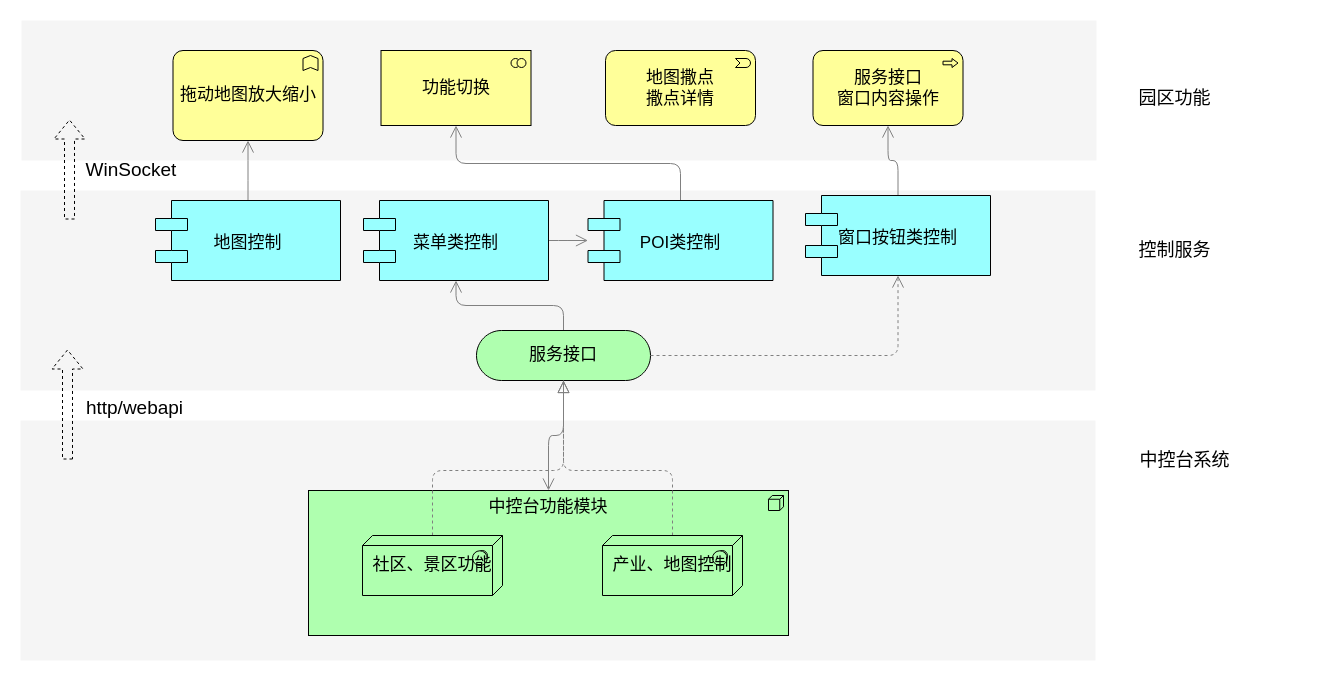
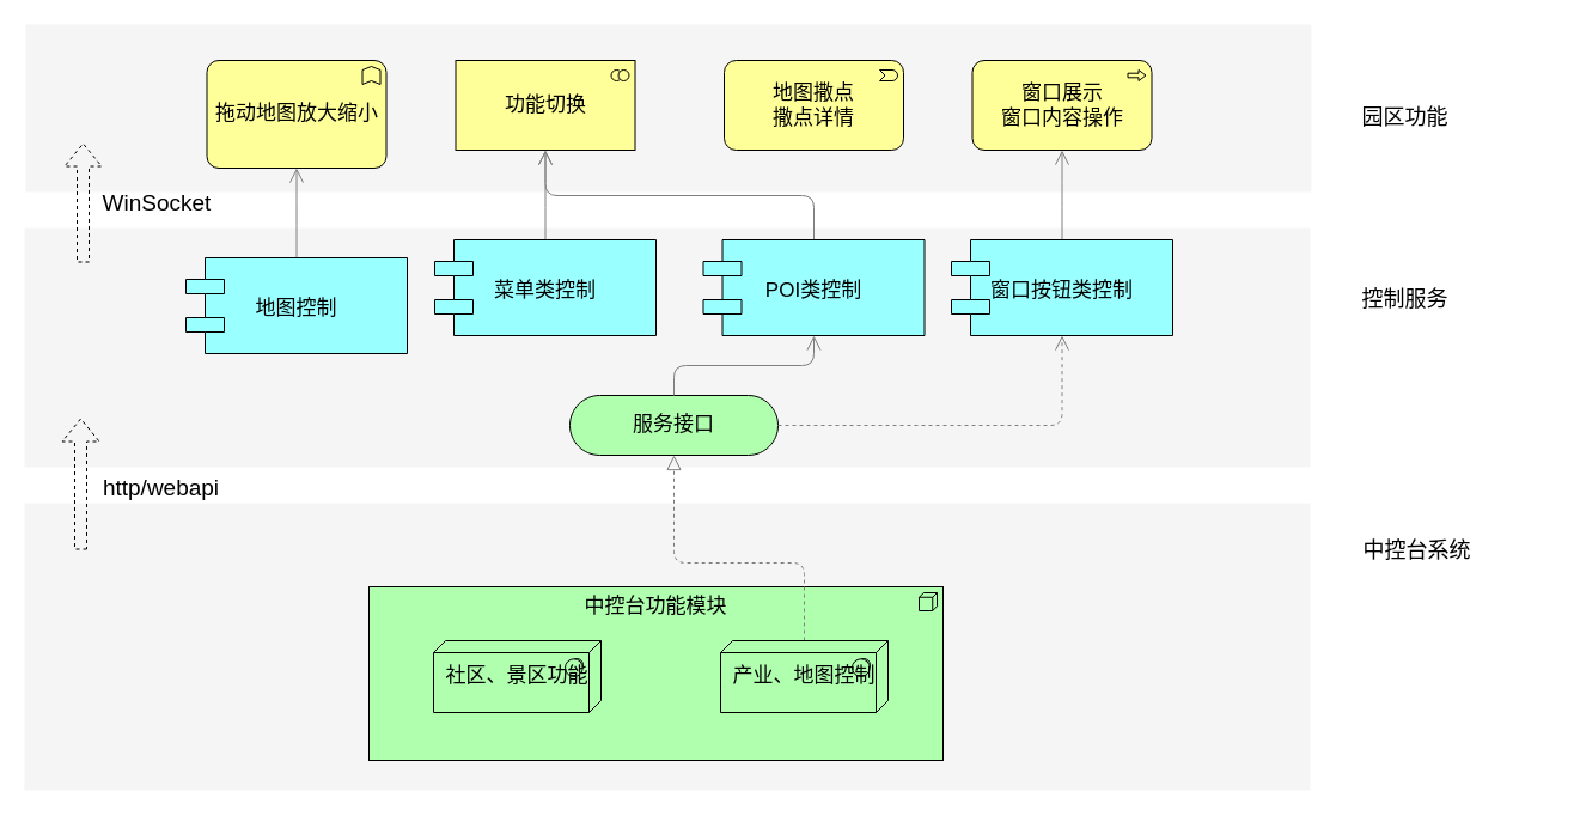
- <mxCell id="25" value="服务接口&lt;br style=&quot;font-size: 17px&quot;&gt;窗口内容操作&lt;br style=&quot;font-size: 17px&quot;&gt;" style="html=1;whiteSpace=wrap;fillColor=#ffff99;strokeColor=#000000;shape=mxgraph.archimate3.application;appType=proc;archiType=rounded;fontSize=17;" parent="1" vertex="1"><mxGeometry x="812.5" y="50" width="150" height="75" as="geometry" /></mxCell>
+ <mxCell id="25" value="窗口展示&lt;br style=&quot;font-size: 17px&quot;&gt;窗口内容操作&lt;br style=&quot;font-size: 17px&quot;&gt;" style="html=1;whiteSpace=wrap;fillColor=#ffff99;strokeColor=#000000;shape=mxgraph.archimate3.application;appType=proc;archiType=rounded;fontSize=17;" parent="1" vertex="1"><mxGeometry x="812.5" y="50" width="150" height="75" as="geometry" /></mxCell>
- <mxCell id="21" value="窗口按钮类控制" style="shape=component;align=center;strokeColor=#000000;fillColor=#99ffff;gradientColor=none;fontSize=17;" parent="1" vertex="1"><mxGeometry x="805" y="195" width="185" height="80" as="geometry" /></mxCell>
+ <mxCell id="21" value="窗口按钮类控制" style="shape=component;align=center;strokeColor=#000000;fillColor=#99ffff;gradientColor=none;fontSize=17;" parent="1" vertex="1"><mxGeometry x="795" y="200" width="185" height="80" as="geometry" /></mxCell>
- <mxCell id="15" value="地图控制" style="shape=component;align=center;strokeColor=#000000;fillColor=#99ffff;gradientColor=none;fontSize=17;" parent="1" vertex="1"><mxGeometry x="155" y="200" width="185" height="80" as="geometry" /></mxCell>
+ <mxCell id="15" value="地图控制" style="shape=component;align=center;strokeColor=#000000;fillColor=#99ffff;gradientColor=none;fontSize=17;" parent="1" vertex="1"><mxGeometry x="155" y="215" width="185" height="80" as="geometry" /></mxCell>
- <mxCell id="16" style="edgeStyle=elbowEdgeStyle;rounded=1;elbow=vertical;html=1;startSize=10;endArrow=open;endFill=0;endSize=10;jettySize=auto;orthogonalLoop=1;strokeColor=#808080;fontSize=14;" parent="1" source="17" target="19" edge="1"><mxGeometry relative="1" as="geometry" /></mxCell>
+ <mxCell id="16" style="edgeStyle=elbowEdgeStyle;rounded=1;elbow=vertical;html=1;startSize=10;endArrow=open;endFill=0;endSize=10;jettySize=auto;orthogonalLoop=1;strokeColor=#808080;fontSize=14;" parent="1" source="17" target="23" edge="1"><mxGeometry relative="1" as="geometry" /></mxCell>
- <mxCell id="10" style="edgeStyle=orthogonalEdgeStyle;rounded=1;elbow=vertical;html=1;startSize=10;endArrow=open;endFill=0;endSize=10;jettySize=auto;orthogonalLoop=1;strokeColor=#808080;fontSize=14;" parent="1" source="11" target="17" edge="1"><mxGeometry relative="1" as="geometry" /></mxCell>
- <mxCell id="13" style="edgeStyle=orthogonalEdgeStyle;rounded=1;elbow=vertical;html=1;startSize=10;endArrow=open;endFill=0;endSize=10;jettySize=auto;orthogonalLoop=1;strokeColor=#808080;fontSize=14;" parent="1" source="11" target="5" edge="1"><mxGeometry relative="1" as="geometry"><mxPoint x="619.765" y="370.706" as="sourcePoint" /></mxGeometry></mxCell>
+ <mxCell id="13" style="edgeStyle=orthogonalEdgeStyle;rounded=1;elbow=vertical;html=1;startSize=10;endArrow=open;endFill=0;endSize=10;jettySize=auto;orthogonalLoop=1;strokeColor=#808080;fontSize=14;entryX=0.5;entryY=1;" parent="1" source="11" target="19" edge="1"><mxGeometry relative="1" as="geometry"><mxPoint x="619.765" y="370.706" as="sourcePoint" /></mxGeometry></mxCell>
- <mxCell id="6" style="edgeStyle=orthogonalEdgeStyle;rounded=1;elbow=vertical;html=1;startSize=10;endArrow=block;endFill=0;endSize=10;jettySize=auto;orthogonalLoop=1;strokeColor=#808080;fontSize=14;dashed=1;" parent="1" source="7" target="11" edge="1"><mxGeometry relative="1" as="geometry"><Array as="points"><mxPoint x="432" y="470" /><mxPoint x="563" y="470" /></Array></mxGeometry></mxCell>
